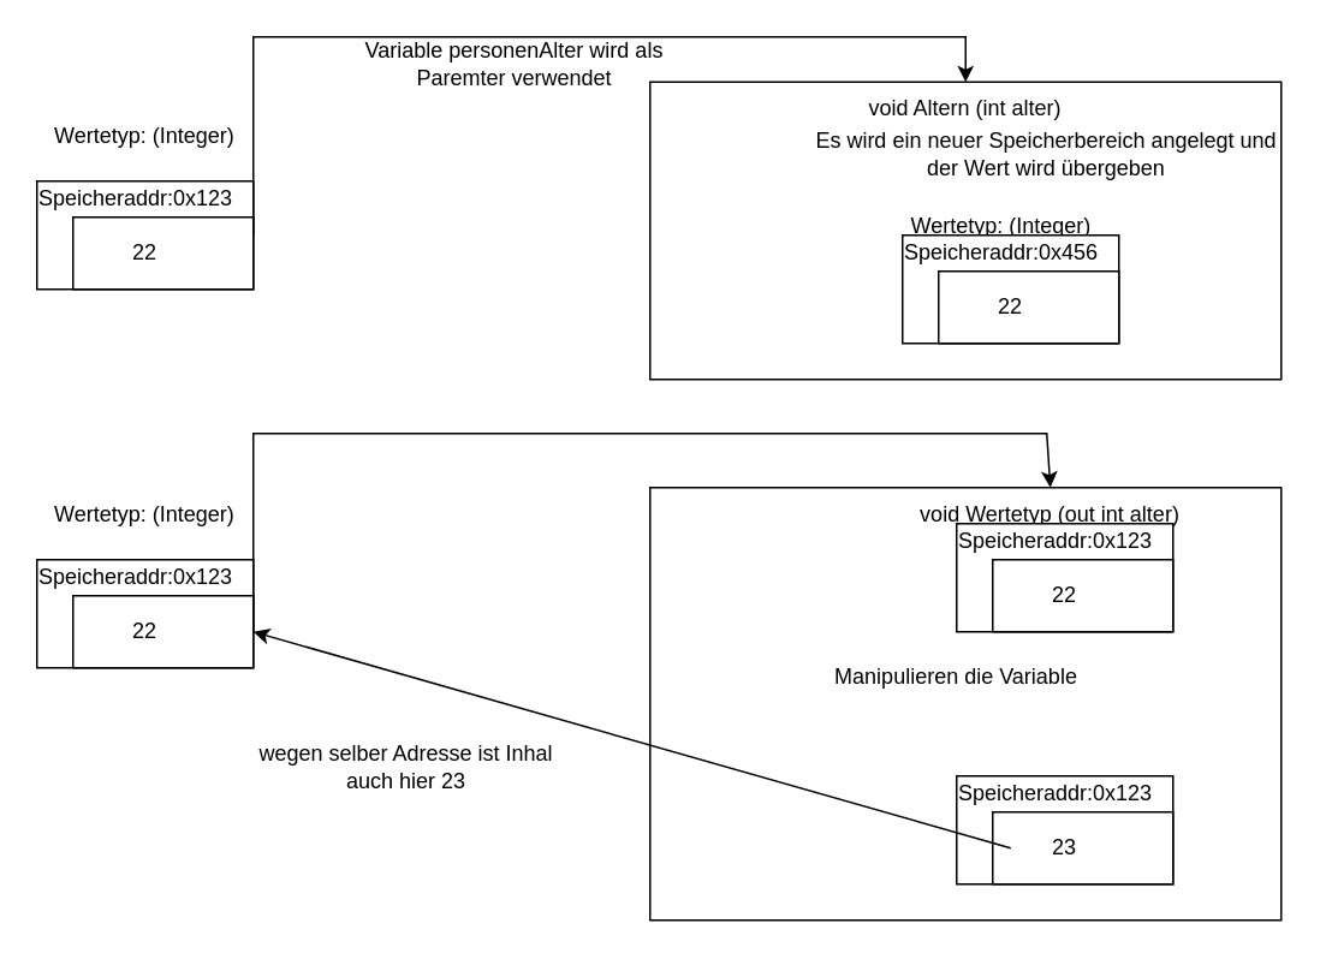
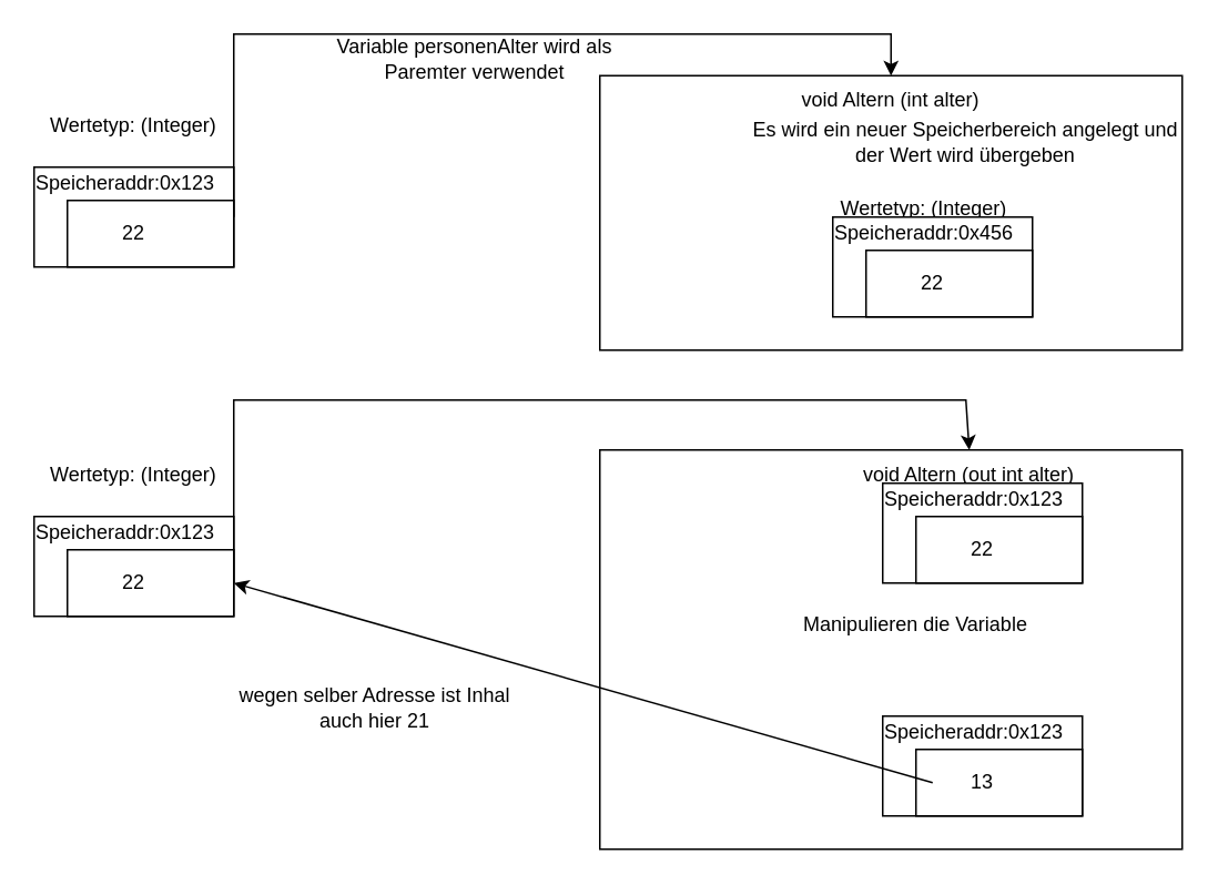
- <mxCell id="23" value="void Wertetyp (out int alter)" style="text;html=1;strokeColor=none;fillColor=none;align=center;verticalAlign=middle;whiteSpace=wrap;rounded=0;" vertex="1" parent="1"><mxGeometry x="454" y="270" width="256" height="30" as="geometry" /></mxCell>
+ <mxCell id="23" value="void Altern (out int alter)" style="text;html=1;strokeColor=none;fillColor=none;align=center;verticalAlign=middle;whiteSpace=wrap;rounded=0;" vertex="1" parent="1"><mxGeometry x="454" y="270" width="256" height="30" as="geometry" /></mxCell>
- <mxCell id="28" value="Manipulieren die Variable" style="text;html=1;strokeColor=none;fillColor=none;align=center;verticalAlign=middle;whiteSpace=wrap;rounded=0;" vertex="1" parent="1"><mxGeometry x="410" y="360" width="240" height="30" as="geometry" /></mxCell>
+ <mxCell id="28" value="Manipulieren die Variable" style="text;html=1;strokeColor=none;fillColor=none;align=center;verticalAlign=middle;whiteSpace=wrap;rounded=0;" vertex="1" parent="1"><mxGeometry x="430" y="360" width="240" height="30" as="geometry" /></mxCell>
- <mxCell id="35" value="wegen selber Adresse ist Inhal auch hier 23" style="text;html=1;strokeColor=none;fillColor=none;align=center;verticalAlign=middle;whiteSpace=wrap;rounded=0;" vertex="1" parent="1"><mxGeometry x="140" y="410" width="170" height="30" as="geometry" /></mxCell>
+ <mxCell id="35" value="wegen selber Adresse ist Inhal auch hier 21" style="text;html=1;strokeColor=none;fillColor=none;align=center;verticalAlign=middle;whiteSpace=wrap;rounded=0;" vertex="1" parent="1"><mxGeometry x="140" y="410" width="170" height="30" as="geometry" /></mxCell>
- <mxCell id="31" value="23" style="text;html=1;strokeColor=none;fillColor=none;align=center;verticalAlign=middle;whiteSpace=wrap;rounded=0;" vertex="1" parent="1"><mxGeometry x="560" y="455" width="60" height="30" as="geometry" /></mxCell>
+ <mxCell id="31" value="13" style="text;html=1;strokeColor=none;fillColor=none;align=center;verticalAlign=middle;whiteSpace=wrap;rounded=0;" vertex="1" parent="1"><mxGeometry x="560" y="455" width="60" height="30" as="geometry" /></mxCell>
